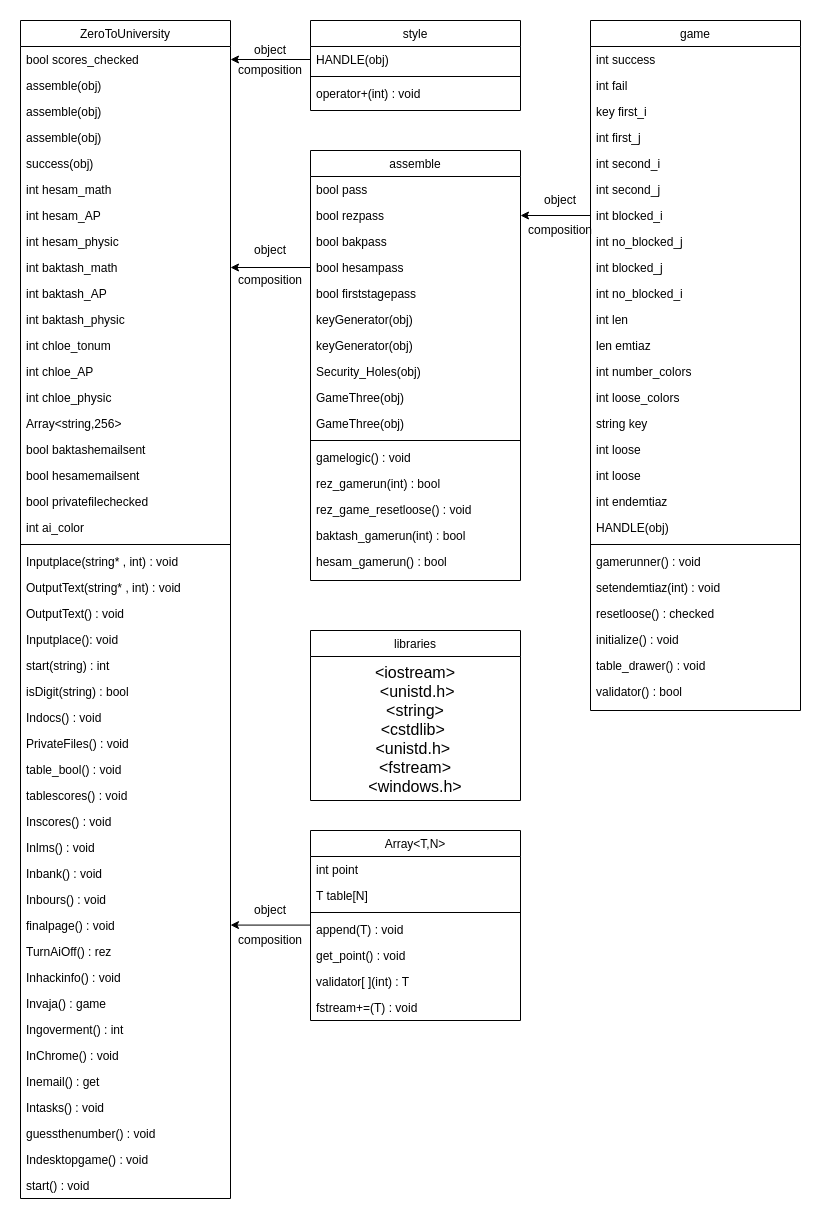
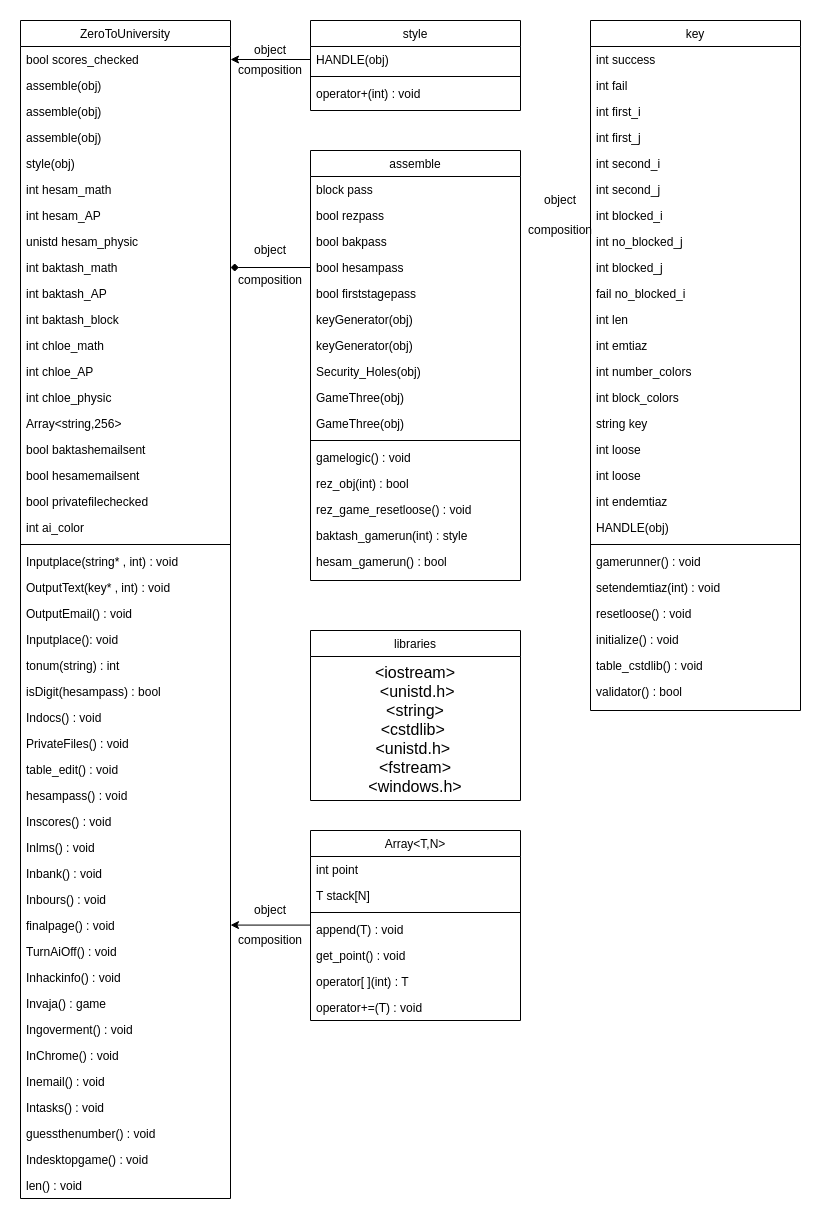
- <mxCell id="69" value="game" style="swimlane;fontStyle=0;align=center;verticalAlign=top;childLayout=stackLayout;horizontal=1;startSize=26;horizontalStack=0;resizeParent=1;resizeLast=0;collapsible=1;marginBottom=0;rounded=0;shadow=0;strokeWidth=1;" parent="1" vertex="1"><mxGeometry x="590" y="20" width="210" height="690" as="geometry"><mxRectangle x="550" y="140" width="160" height="26" as="alternateBounds" /></mxGeometry></mxCell>
+ <mxCell id="69" value="key" style="swimlane;fontStyle=0;align=center;verticalAlign=top;childLayout=stackLayout;horizontal=1;startSize=26;horizontalStack=0;resizeParent=1;resizeLast=0;collapsible=1;marginBottom=0;rounded=0;shadow=0;strokeWidth=1;" parent="1" vertex="1"><mxGeometry x="590" y="20" width="210" height="690" as="geometry"><mxRectangle x="550" y="140" width="160" height="26" as="alternateBounds" /></mxGeometry></mxCell>
- <mxCell id="72" value="key first_i" style="text;align=left;verticalAlign=top;spacingLeft=4;spacingRight=4;overflow=hidden;rotatable=0;points=[[0,0.5],[1,0.5]];portConstraint=eastwest;rounded=0;shadow=0;html=0;" parent="69" vertex="1"><mxGeometry y="78" width="210" height="26" as="geometry" /></mxCell>
+ <mxCell id="72" value="int first_i" style="text;align=left;verticalAlign=top;spacingLeft=4;spacingRight=4;overflow=hidden;rotatable=0;points=[[0,0.5],[1,0.5]];portConstraint=eastwest;rounded=0;shadow=0;html=0;" parent="69" vertex="1"><mxGeometry y="78" width="210" height="26" as="geometry" /></mxCell>
- <mxCell id="7" value="success(obj)" style="text;align=left;verticalAlign=top;spacingLeft=4;spacingRight=4;overflow=hidden;rotatable=0;points=[[0,0.5],[1,0.5]];portConstraint=eastwest;rounded=0;shadow=0;html=0;" parent="2" vertex="1"><mxGeometry y="130" width="210" height="26" as="geometry" /></mxCell>
+ <mxCell id="7" value="style(obj)" style="text;align=left;verticalAlign=top;spacingLeft=4;spacingRight=4;overflow=hidden;rotatable=0;points=[[0,0.5],[1,0.5]];portConstraint=eastwest;rounded=0;shadow=0;html=0;" parent="2" vertex="1"><mxGeometry y="130" width="210" height="26" as="geometry" /></mxCell>
- <mxCell id="53" value="bool pass" style="text;align=left;verticalAlign=top;spacingLeft=4;spacingRight=4;overflow=hidden;rotatable=0;points=[[0,0.5],[1,0.5]];portConstraint=eastwest;rounded=0;shadow=0;html=0;" parent="52" vertex="1"><mxGeometry y="26" width="210" height="26" as="geometry" /></mxCell>
+ <mxCell id="53" value="block pass" style="text;align=left;verticalAlign=top;spacingLeft=4;spacingRight=4;overflow=hidden;rotatable=0;points=[[0,0.5],[1,0.5]];portConstraint=eastwest;rounded=0;shadow=0;html=0;" parent="52" vertex="1"><mxGeometry y="26" width="210" height="26" as="geometry" /></mxCell>
- <mxCell id="102" value="" style="endArrow=classic;html=1;exitX=0;exitY=0.5;exitDx=0;exitDy=0;entryX=1;entryY=0.5;entryDx=0;entryDy=0;" parent="1" source="76" target="54" edge="1"><mxGeometry width="50" height="50" relative="1" as="geometry"><mxPoint x="430" y="250" as="sourcePoint" /><mxPoint x="560" y="230" as="targetPoint" /></mxGeometry></mxCell>
- <mxCell id="10" value="int hesam_physic" style="text;align=left;verticalAlign=top;spacingLeft=4;spacingRight=4;overflow=hidden;rotatable=0;points=[[0,0.5],[1,0.5]];portConstraint=eastwest;rounded=0;shadow=0;html=0;" parent="2" vertex="1"><mxGeometry y="208" width="210" height="26" as="geometry" /></mxCell>
+ <mxCell id="10" value="unistd hesam_physic" style="text;align=left;verticalAlign=top;spacingLeft=4;spacingRight=4;overflow=hidden;rotatable=0;points=[[0,0.5],[1,0.5]];portConstraint=eastwest;rounded=0;shadow=0;html=0;" parent="2" vertex="1"><mxGeometry y="208" width="210" height="26" as="geometry" /></mxCell>
- <mxCell id="101" value="" style="endArrow=classic;html=1;exitX=0;exitY=0.5;exitDx=0;exitDy=0;entryX=1;entryY=0.5;entryDx=0;entryDy=0;" parent="1" source="56" target="11" edge="1"><mxGeometry width="50" height="50" relative="1" as="geometry"><mxPoint x="430" y="250" as="sourcePoint" /><mxPoint x="480" y="200" as="targetPoint" /></mxGeometry></mxCell>
+ <mxCell id="101" value="" style="endArrow=diamond;html=1;exitX=0;exitY=0.5;exitDx=0;exitDy=0;entryX=1;entryY=0.5;entryDx=0;entryDy=0;" parent="1" source="56" target="11" edge="1"><mxGeometry width="50" height="50" relative="1" as="geometry"><mxPoint x="430" y="250" as="sourcePoint" /><mxPoint x="480" y="200" as="targetPoint" /></mxGeometry></mxCell>
- <mxCell id="79" value="int no_blocked_i" style="text;align=left;verticalAlign=top;spacingLeft=4;spacingRight=4;overflow=hidden;rotatable=0;points=[[0,0.5],[1,0.5]];portConstraint=eastwest;rounded=0;shadow=0;html=0;" parent="69" vertex="1"><mxGeometry y="260" width="210" height="26" as="geometry" /></mxCell>
+ <mxCell id="79" value="fail no_blocked_i" style="text;align=left;verticalAlign=top;spacingLeft=4;spacingRight=4;overflow=hidden;rotatable=0;points=[[0,0.5],[1,0.5]];portConstraint=eastwest;rounded=0;shadow=0;html=0;" parent="69" vertex="1"><mxGeometry y="260" width="210" height="26" as="geometry" /></mxCell>
- <mxCell id="13" value="int baktash_physic" style="text;align=left;verticalAlign=top;spacingLeft=4;spacingRight=4;overflow=hidden;rotatable=0;points=[[0,0.5],[1,0.5]];portConstraint=eastwest;rounded=0;shadow=0;html=0;" parent="2" vertex="1"><mxGeometry y="286" width="210" height="26" as="geometry" /></mxCell>
+ <mxCell id="13" value="int baktash_block" style="text;align=left;verticalAlign=top;spacingLeft=4;spacingRight=4;overflow=hidden;rotatable=0;points=[[0,0.5],[1,0.5]];portConstraint=eastwest;rounded=0;shadow=0;html=0;" parent="2" vertex="1"><mxGeometry y="286" width="210" height="26" as="geometry" /></mxCell>
- <mxCell id="14" value="int chloe_tonum" style="text;align=left;verticalAlign=top;spacingLeft=4;spacingRight=4;overflow=hidden;rotatable=0;points=[[0,0.5],[1,0.5]];portConstraint=eastwest;rounded=0;shadow=0;html=0;" parent="2" vertex="1"><mxGeometry y="312" width="210" height="26" as="geometry" /></mxCell>
+ <mxCell id="14" value="int chloe_math" style="text;align=left;verticalAlign=top;spacingLeft=4;spacingRight=4;overflow=hidden;rotatable=0;points=[[0,0.5],[1,0.5]];portConstraint=eastwest;rounded=0;shadow=0;html=0;" parent="2" vertex="1"><mxGeometry y="312" width="210" height="26" as="geometry" /></mxCell>
- <mxCell id="81" value="len emtiaz" style="text;align=left;verticalAlign=top;spacingLeft=4;spacingRight=4;overflow=hidden;rotatable=0;points=[[0,0.5],[1,0.5]];portConstraint=eastwest;rounded=0;shadow=0;html=0;" parent="69" vertex="1"><mxGeometry y="312" width="210" height="26" as="geometry" /></mxCell>
+ <mxCell id="81" value="int emtiaz" style="text;align=left;verticalAlign=top;spacingLeft=4;spacingRight=4;overflow=hidden;rotatable=0;points=[[0,0.5],[1,0.5]];portConstraint=eastwest;rounded=0;shadow=0;html=0;" parent="69" vertex="1"><mxGeometry y="312" width="210" height="26" as="geometry" /></mxCell>
- <mxCell id="83" value="int loose_colors" style="text;align=left;verticalAlign=top;spacingLeft=4;spacingRight=4;overflow=hidden;rotatable=0;points=[[0,0.5],[1,0.5]];portConstraint=eastwest;rounded=0;shadow=0;html=0;" parent="69" vertex="1"><mxGeometry y="364" width="210" height="26" as="geometry" /></mxCell>
+ <mxCell id="83" value="int block_colors" style="text;align=left;verticalAlign=top;spacingLeft=4;spacingRight=4;overflow=hidden;rotatable=0;points=[[0,0.5],[1,0.5]];portConstraint=eastwest;rounded=0;shadow=0;html=0;" parent="69" vertex="1"><mxGeometry y="364" width="210" height="26" as="geometry" /></mxCell>
- <mxCell id="65" value="rez_gamerun(int) : bool" style="text;align=left;verticalAlign=top;spacingLeft=4;spacingRight=4;overflow=hidden;rotatable=0;points=[[0,0.5],[1,0.5]];portConstraint=eastwest;rounded=0;shadow=0;html=0;" parent="52" vertex="1"><mxGeometry y="320" width="210" height="26" as="geometry" /></mxCell>
+ <mxCell id="65" value="rez_obj(int) : bool" style="text;align=left;verticalAlign=top;spacingLeft=4;spacingRight=4;overflow=hidden;rotatable=0;points=[[0,0.5],[1,0.5]];portConstraint=eastwest;rounded=0;shadow=0;html=0;" parent="52" vertex="1"><mxGeometry y="320" width="210" height="26" as="geometry" /></mxCell>
- <mxCell id="67" value="baktash_gamerun(int) : bool" style="text;align=left;verticalAlign=top;spacingLeft=4;spacingRight=4;overflow=hidden;rotatable=0;points=[[0,0.5],[1,0.5]];portConstraint=eastwest;" parent="52" vertex="1"><mxGeometry y="372" width="210" height="26" as="geometry" /></mxCell>
+ <mxCell id="67" value="baktash_gamerun(int) : style" style="text;align=left;verticalAlign=top;spacingLeft=4;spacingRight=4;overflow=hidden;rotatable=0;points=[[0,0.5],[1,0.5]];portConstraint=eastwest;" parent="52" vertex="1"><mxGeometry y="372" width="210" height="26" as="geometry" /></mxCell>
- <mxCell id="24" value="OutputText(string* , int) : void" style="text;align=left;verticalAlign=top;spacingLeft=4;spacingRight=4;overflow=hidden;rotatable=0;points=[[0,0.5],[1,0.5]];portConstraint=eastwest;rounded=0;shadow=0;html=0;" parent="2" vertex="1"><mxGeometry y="554" width="210" height="26" as="geometry" /></mxCell>
+ <mxCell id="24" value="OutputText(key* , int) : void" style="text;align=left;verticalAlign=top;spacingLeft=4;spacingRight=4;overflow=hidden;rotatable=0;points=[[0,0.5],[1,0.5]];portConstraint=eastwest;rounded=0;shadow=0;html=0;" parent="2" vertex="1"><mxGeometry y="554" width="210" height="26" as="geometry" /></mxCell>
- <mxCell id="25" value="OutputText() : void" style="text;align=left;verticalAlign=top;spacingLeft=4;spacingRight=4;overflow=hidden;rotatable=0;points=[[0,0.5],[1,0.5]];portConstraint=eastwest;rounded=0;shadow=0;html=0;" vertex="1" parent="2"><mxGeometry y="580" width="210" height="26" as="geometry" /></mxCell>
+ <mxCell id="25" value="OutputEmail() : void" style="text;align=left;verticalAlign=top;spacingLeft=4;spacingRight=4;overflow=hidden;rotatable=0;points=[[0,0.5],[1,0.5]];portConstraint=eastwest;rounded=0;shadow=0;html=0;" vertex="1" parent="2"><mxGeometry y="580" width="210" height="26" as="geometry" /></mxCell>
- <mxCell id="92" value="resetloose() : checked" style="text;align=left;verticalAlign=top;spacingLeft=4;spacingRight=4;overflow=hidden;rotatable=0;points=[[0,0.5],[1,0.5]];portConstraint=eastwest;rounded=0;shadow=0;html=0;" parent="69" vertex="1"><mxGeometry y="580" width="210" height="26" as="geometry" /></mxCell>
+ <mxCell id="92" value="resetloose() : void" style="text;align=left;verticalAlign=top;spacingLeft=4;spacingRight=4;overflow=hidden;rotatable=0;points=[[0,0.5],[1,0.5]];portConstraint=eastwest;rounded=0;shadow=0;html=0;" parent="69" vertex="1"><mxGeometry y="580" width="210" height="26" as="geometry" /></mxCell>
- <mxCell id="27" value="start(string) : int" style="text;align=left;verticalAlign=top;spacingLeft=4;spacingRight=4;overflow=hidden;rotatable=0;points=[[0,0.5],[1,0.5]];portConstraint=eastwest;rounded=0;shadow=0;html=0;" vertex="1" parent="2"><mxGeometry y="632" width="210" height="26" as="geometry" /></mxCell>
+ <mxCell id="27" value="tonum(string) : int" style="text;align=left;verticalAlign=top;spacingLeft=4;spacingRight=4;overflow=hidden;rotatable=0;points=[[0,0.5],[1,0.5]];portConstraint=eastwest;rounded=0;shadow=0;html=0;" vertex="1" parent="2"><mxGeometry y="632" width="210" height="26" as="geometry" /></mxCell>
- <mxCell id="94" value="table_drawer() : void" style="text;align=left;verticalAlign=top;spacingLeft=4;spacingRight=4;overflow=hidden;rotatable=0;points=[[0,0.5],[1,0.5]];portConstraint=eastwest;rounded=0;shadow=0;html=0;" parent="69" vertex="1"><mxGeometry y="632" width="210" height="26" as="geometry" /></mxCell>
+ <mxCell id="94" value="table_cstdlib() : void" style="text;align=left;verticalAlign=top;spacingLeft=4;spacingRight=4;overflow=hidden;rotatable=0;points=[[0,0.5],[1,0.5]];portConstraint=eastwest;rounded=0;shadow=0;html=0;" parent="69" vertex="1"><mxGeometry y="632" width="210" height="26" as="geometry" /></mxCell>
- <mxCell id="28" value="isDigit(string) : bool" style="text;align=left;verticalAlign=top;spacingLeft=4;spacingRight=4;overflow=hidden;rotatable=0;points=[[0,0.5],[1,0.5]];portConstraint=eastwest;rounded=0;shadow=0;html=0;" vertex="1" parent="2"><mxGeometry y="658" width="210" height="26" as="geometry" /></mxCell>
+ <mxCell id="28" value="isDigit(hesampass) : bool" style="text;align=left;verticalAlign=top;spacingLeft=4;spacingRight=4;overflow=hidden;rotatable=0;points=[[0,0.5],[1,0.5]];portConstraint=eastwest;rounded=0;shadow=0;html=0;" vertex="1" parent="2"><mxGeometry y="658" width="210" height="26" as="geometry" /></mxCell>
- <mxCell id="31" value="table_bool() : void" style="text;align=left;verticalAlign=top;spacingLeft=4;spacingRight=4;overflow=hidden;rotatable=0;points=[[0,0.5],[1,0.5]];portConstraint=eastwest;" parent="2" vertex="1"><mxGeometry y="736" width="210" height="26" as="geometry" /></mxCell>
+ <mxCell id="31" value="table_edit() : void" style="text;align=left;verticalAlign=top;spacingLeft=4;spacingRight=4;overflow=hidden;rotatable=0;points=[[0,0.5],[1,0.5]];portConstraint=eastwest;" parent="2" vertex="1"><mxGeometry y="736" width="210" height="26" as="geometry" /></mxCell>
- <mxCell id="32" value="tablescores() : void " style="text;align=left;verticalAlign=top;spacingLeft=4;spacingRight=4;overflow=hidden;rotatable=0;points=[[0,0.5],[1,0.5]];portConstraint=eastwest;" parent="2" vertex="1"><mxGeometry y="762" width="210" height="26" as="geometry" /></mxCell>
+ <mxCell id="32" value="hesampass() : void " style="text;align=left;verticalAlign=top;spacingLeft=4;spacingRight=4;overflow=hidden;rotatable=0;points=[[0,0.5],[1,0.5]];portConstraint=eastwest;" parent="2" vertex="1"><mxGeometry y="762" width="210" height="26" as="geometry" /></mxCell>
- <mxCell id="109" value="T table[N]" style="text;align=left;verticalAlign=top;spacingLeft=4;spacingRight=4;overflow=hidden;rotatable=0;points=[[0,0.5],[1,0.5]];portConstraint=eastwest;" vertex="1" parent="107"><mxGeometry y="52" width="210" height="26" as="geometry" /></mxCell>
+ <mxCell id="109" value="T stack[N]" style="text;align=left;verticalAlign=top;spacingLeft=4;spacingRight=4;overflow=hidden;rotatable=0;points=[[0,0.5],[1,0.5]];portConstraint=eastwest;" vertex="1" parent="107"><mxGeometry y="52" width="210" height="26" as="geometry" /></mxCell>
- <mxCell id="38" value="TurnAiOff() : rez" style="text;align=left;verticalAlign=top;spacingLeft=4;spacingRight=4;overflow=hidden;rotatable=0;points=[[0,0.5],[1,0.5]];portConstraint=eastwest;" parent="2" vertex="1"><mxGeometry y="918" width="210" height="26" as="geometry" /></mxCell>
+ <mxCell id="38" value="TurnAiOff() : void" style="text;align=left;verticalAlign=top;spacingLeft=4;spacingRight=4;overflow=hidden;rotatable=0;points=[[0,0.5],[1,0.5]];portConstraint=eastwest;" parent="2" vertex="1"><mxGeometry y="918" width="210" height="26" as="geometry" /></mxCell>
- <mxCell id="113" value="validator[ ](int) : T" style="text;align=left;verticalAlign=top;spacingLeft=4;spacingRight=4;overflow=hidden;rotatable=0;points=[[0,0.5],[1,0.5]];portConstraint=eastwest;" vertex="1" parent="107"><mxGeometry y="138" width="210" height="26" as="geometry" /></mxCell>
+ <mxCell id="113" value="operator[ ](int) : T" style="text;align=left;verticalAlign=top;spacingLeft=4;spacingRight=4;overflow=hidden;rotatable=0;points=[[0,0.5],[1,0.5]];portConstraint=eastwest;" vertex="1" parent="107"><mxGeometry y="138" width="210" height="26" as="geometry" /></mxCell>
- <mxCell id="114" value="fstream+=(T) : void" style="text;align=left;verticalAlign=top;spacingLeft=4;spacingRight=4;overflow=hidden;rotatable=0;points=[[0,0.5],[1,0.5]];portConstraint=eastwest;" vertex="1" parent="107"><mxGeometry y="164" width="210" height="26" as="geometry" /></mxCell>
+ <mxCell id="114" value="operator+=(T) : void" style="text;align=left;verticalAlign=top;spacingLeft=4;spacingRight=4;overflow=hidden;rotatable=0;points=[[0,0.5],[1,0.5]];portConstraint=eastwest;" vertex="1" parent="107"><mxGeometry y="164" width="210" height="26" as="geometry" /></mxCell>
- <mxCell id="41" value="Ingoverment() : int" style="text;align=left;verticalAlign=top;spacingLeft=4;spacingRight=4;overflow=hidden;rotatable=0;points=[[0,0.5],[1,0.5]];portConstraint=eastwest;" parent="2" vertex="1"><mxGeometry y="996" width="210" height="26" as="geometry" /></mxCell>
+ <mxCell id="41" value="Ingoverment() : void" style="text;align=left;verticalAlign=top;spacingLeft=4;spacingRight=4;overflow=hidden;rotatable=0;points=[[0,0.5],[1,0.5]];portConstraint=eastwest;" parent="2" vertex="1"><mxGeometry y="996" width="210" height="26" as="geometry" /></mxCell>
- <mxCell id="43" value="Inemail() : get" style="text;align=left;verticalAlign=top;spacingLeft=4;spacingRight=4;overflow=hidden;rotatable=0;points=[[0,0.5],[1,0.5]];portConstraint=eastwest;" parent="2" vertex="1"><mxGeometry y="1048" width="210" height="26" as="geometry" /></mxCell>
+ <mxCell id="43" value="Inemail() : void" style="text;align=left;verticalAlign=top;spacingLeft=4;spacingRight=4;overflow=hidden;rotatable=0;points=[[0,0.5],[1,0.5]];portConstraint=eastwest;" parent="2" vertex="1"><mxGeometry y="1048" width="210" height="26" as="geometry" /></mxCell>
- <mxCell id="47" value="start() : void" style="text;align=left;verticalAlign=top;spacingLeft=4;spacingRight=4;overflow=hidden;rotatable=0;points=[[0,0.5],[1,0.5]];portConstraint=eastwest;" parent="2" vertex="1"><mxGeometry y="1152" width="210" height="26" as="geometry" /></mxCell>
+ <mxCell id="47" value="len() : void" style="text;align=left;verticalAlign=top;spacingLeft=4;spacingRight=4;overflow=hidden;rotatable=0;points=[[0,0.5],[1,0.5]];portConstraint=eastwest;" parent="2" vertex="1"><mxGeometry y="1152" width="210" height="26" as="geometry" /></mxCell>
